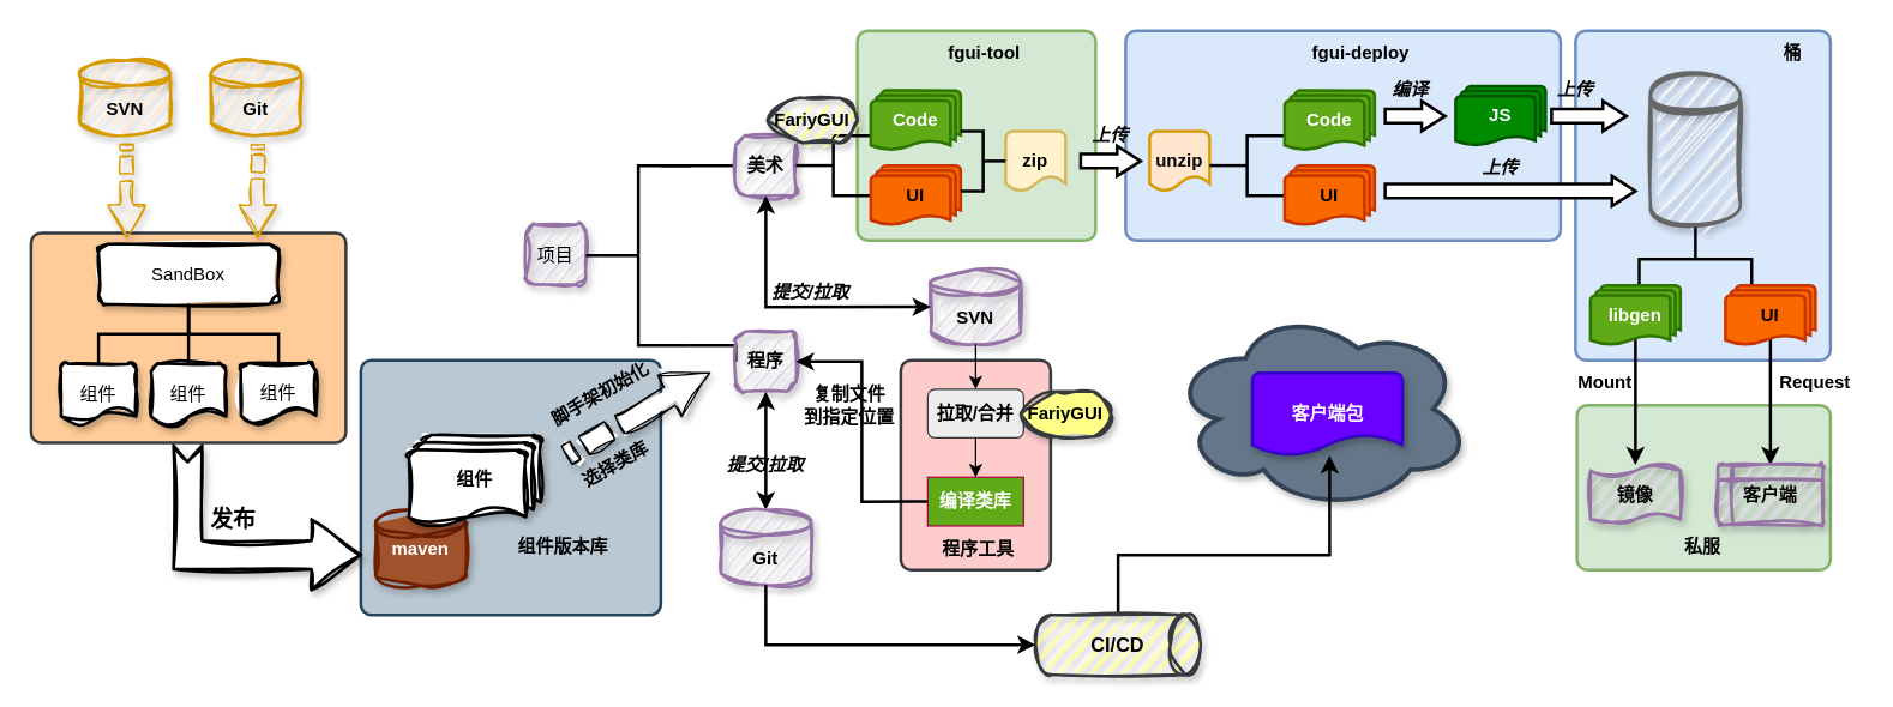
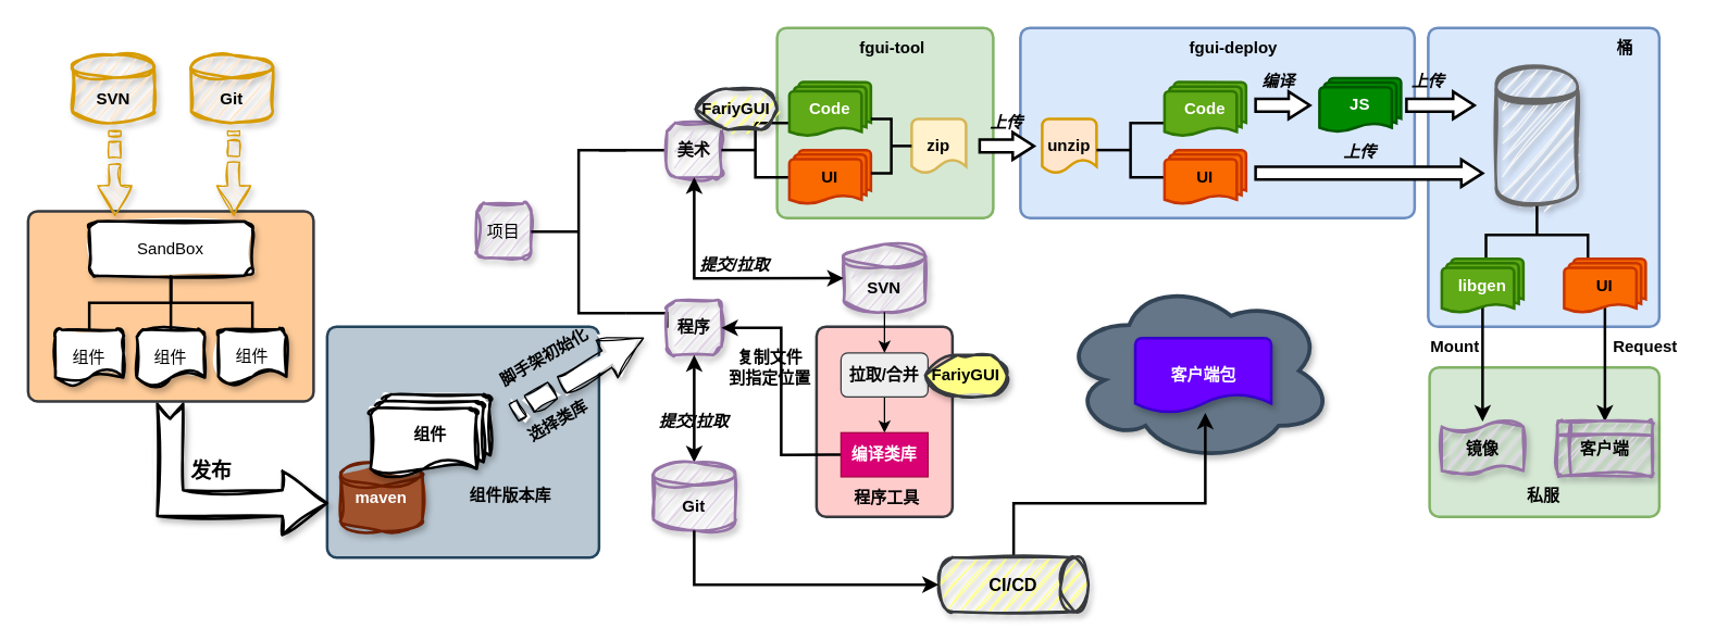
- <mxCell id="52" value="编译类库" style="rounded=0;whiteSpace=wrap;html=1;fontStyle=1;fillColor=#60a917;fontColor=#ffffff;strokeColor=#A50040;" parent="1" vertex="1"><mxGeometry x="618" y="318.13" width="64" height="32.5" as="geometry" /></mxCell>
+ <mxCell id="52" value="编译类库" style="rounded=0;whiteSpace=wrap;html=1;fontStyle=1;fillColor=#d80073;fontColor=#ffffff;strokeColor=#A50040;" parent="1" vertex="1"><mxGeometry x="618" y="318.13" width="64" height="32.5" as="geometry" /></mxCell>
